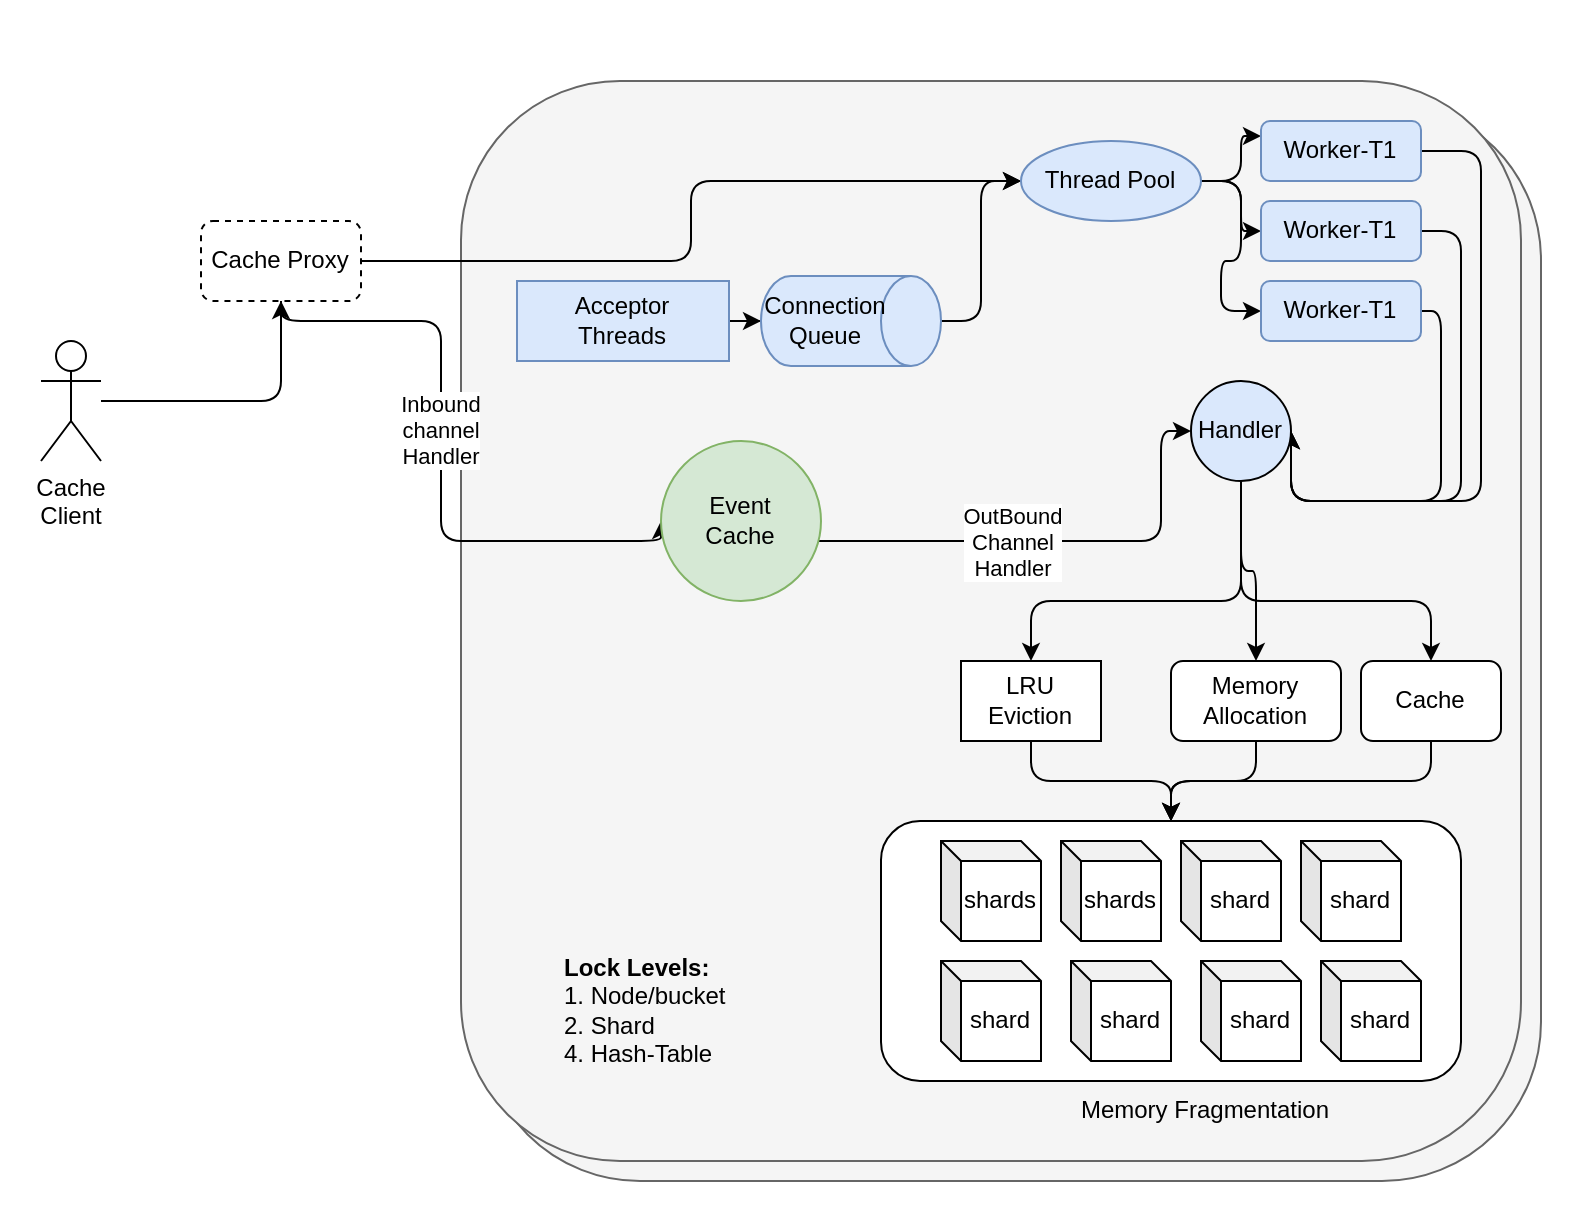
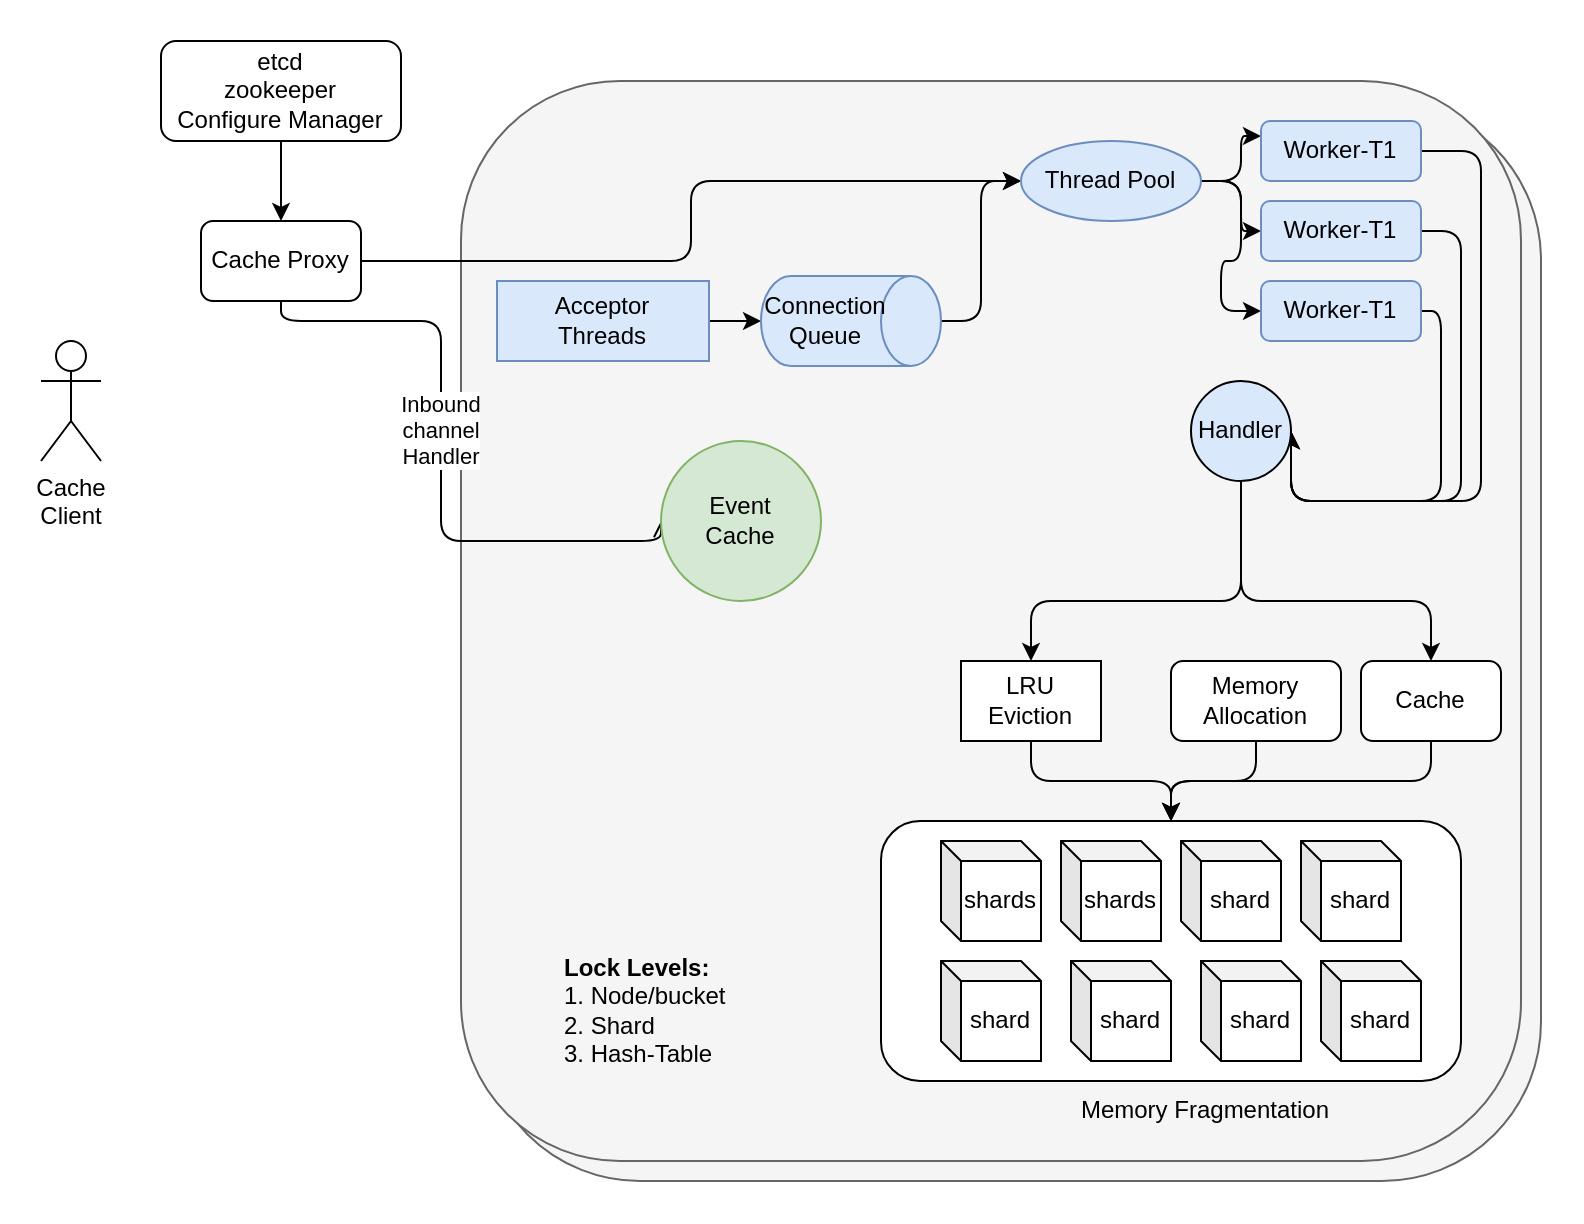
+ <mxCell id="12" value="etcd&lt;br&gt;zookeeper&lt;br&gt;Configure Manager" style="rounded=1;whiteSpace=wrap;html=1;" vertex="1" parent="1"><mxGeometry x="80" y="20" width="120" height="50" as="geometry" /></mxCell>
+ <mxCell id="11" style="edgeStyle=orthogonalEdgeStyle;rounded=1;orthogonalLoop=1;jettySize=auto;html=1;entryX=0.5;entryY=0;entryDx=0;entryDy=0;" edge="1" parent="1" source="12" target="10"><mxGeometry relative="1" as="geometry" /></mxCell>
- <mxCell id="10" value="Cache Proxy" style="rounded=1;whiteSpace=wrap;html=1;dashed=1;" vertex="1" parent="1"><mxGeometry x="100" y="110" width="80" height="40" as="geometry" /></mxCell>
+ <mxCell id="10" value="Cache Proxy" style="rounded=1;whiteSpace=wrap;html=1;" vertex="1" parent="1"><mxGeometry x="100" y="110" width="80" height="40" as="geometry" /></mxCell>
- <mxCell id="14" value="Acceptor&lt;br&gt;Threads" style="rounded=0;whiteSpace=wrap;html=1;fillColor=#dae8fc;strokeColor=#6c8ebf;" vertex="1" parent="1"><mxGeometry x="258" y="140" width="106" height="40" as="geometry" /></mxCell>
+ <mxCell id="14" value="Acceptor&lt;br&gt;Threads" style="rounded=0;whiteSpace=wrap;html=1;fillColor=#dae8fc;strokeColor=#6c8ebf;" vertex="1" parent="1"><mxGeometry x="248" y="140" width="106" height="40" as="geometry" /></mxCell>
- <mxCell id="5" style="edgeStyle=orthogonalEdgeStyle;rounded=1;orthogonalLoop=1;jettySize=auto;html=1;" edge="1" parent="1" source="6" target="10"><mxGeometry relative="1" as="geometry" /></mxCell>
- <mxCell id="8" style="edgeStyle=orthogonalEdgeStyle;rounded=1;orthogonalLoop=1;jettySize=auto;html=1;entryX=0;entryY=0.5;entryDx=0;entryDy=0;" edge="1" parent="1" source="10" target="23"><mxGeometry relative="1" as="geometry"><Array as="points"><mxPoint x="220" y="160" /><mxPoint x="220" y="270" /></Array></mxGeometry></mxCell>
+ <mxCell id="8" style="edgeStyle=orthogonalEdgeStyle;rounded=1;orthogonalLoop=1;jettySize=auto;html=1;entryX=0;entryY=0.5;entryDx=0;entryDy=0;endArrow=open;" edge="1" parent="1" source="10" target="23"><mxGeometry relative="1" as="geometry"><Array as="points"><mxPoint x="220" y="160" /><mxPoint x="220" y="270" /></Array></mxGeometry></mxCell>
- <mxCell id="21" style="edgeStyle=orthogonalEdgeStyle;rounded=1;orthogonalLoop=1;jettySize=auto;html=1;entryX=0;entryY=0.5;entryDx=0;entryDy=0;" edge="1" parent="1" source="23" target="47"><mxGeometry relative="1" as="geometry"><mxPoint x="660" y="270" as="targetPoint" /><Array as="points"><mxPoint x="580" y="270" /></Array></mxGeometry></mxCell>
- <mxCell id="22" value="OutBound&lt;br&gt;Channel&lt;br&gt;Handler" style="edgeLabel;html=1;align=center;verticalAlign=middle;resizable=0;points=[];" vertex="1" connectable="0" parent="21"><mxGeometry x="-0.333" relative="1" as="geometry"><mxPoint x="17" as="offset" /></mxGeometry></mxCell>
- <mxCell id="46" style="edgeStyle=orthogonalEdgeStyle;rounded=1;orthogonalLoop=1;jettySize=auto;html=1;entryX=0.5;entryY=0;entryDx=0;entryDy=0;" edge="1" parent="1" source="47" target="31"><mxGeometry relative="1" as="geometry" /></mxCell>
- <mxCell id="48" value="&lt;b&gt;Lock Levels:&lt;/b&gt;&lt;br&gt;1. Node/bucket&lt;br&gt;2. Shard&lt;br&gt;4. Hash-Table" style="text;html=1;strokeColor=none;fillColor=none;align=left;verticalAlign=middle;whiteSpace=wrap;rounded=0;" vertex="1" parent="1"><mxGeometry x="280" y="470" width="100" height="70" as="geometry" /></mxCell>
+ <mxCell id="48" value="&lt;b&gt;Lock Levels:&lt;/b&gt;&lt;br&gt;1. Node/bucket&lt;br&gt;2. Shard&lt;br&gt;3. Hash-Table" style="text;html=1;strokeColor=none;fillColor=none;align=left;verticalAlign=middle;whiteSpace=wrap;rounded=0;" vertex="1" parent="1"><mxGeometry x="280" y="470" width="100" height="70" as="geometry" /></mxCell>
